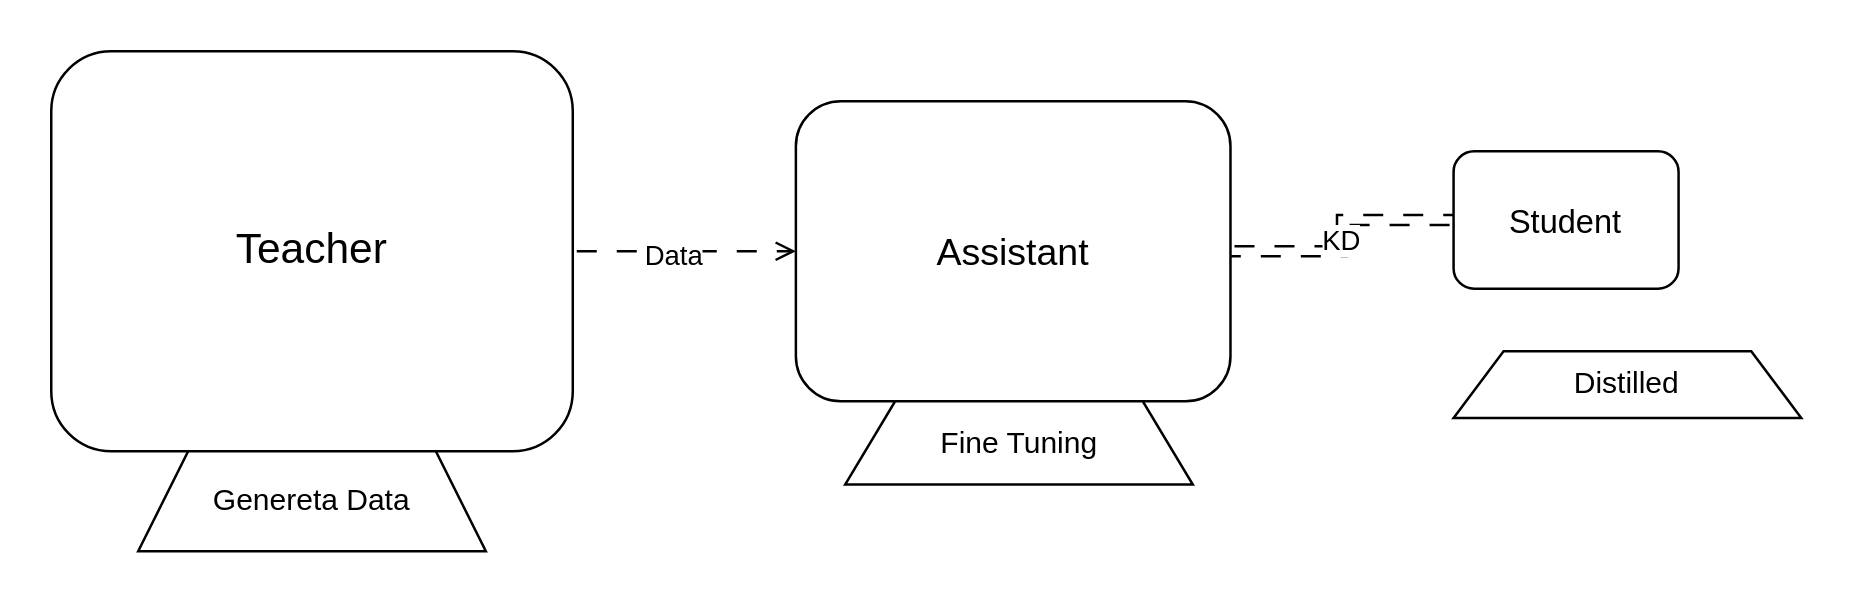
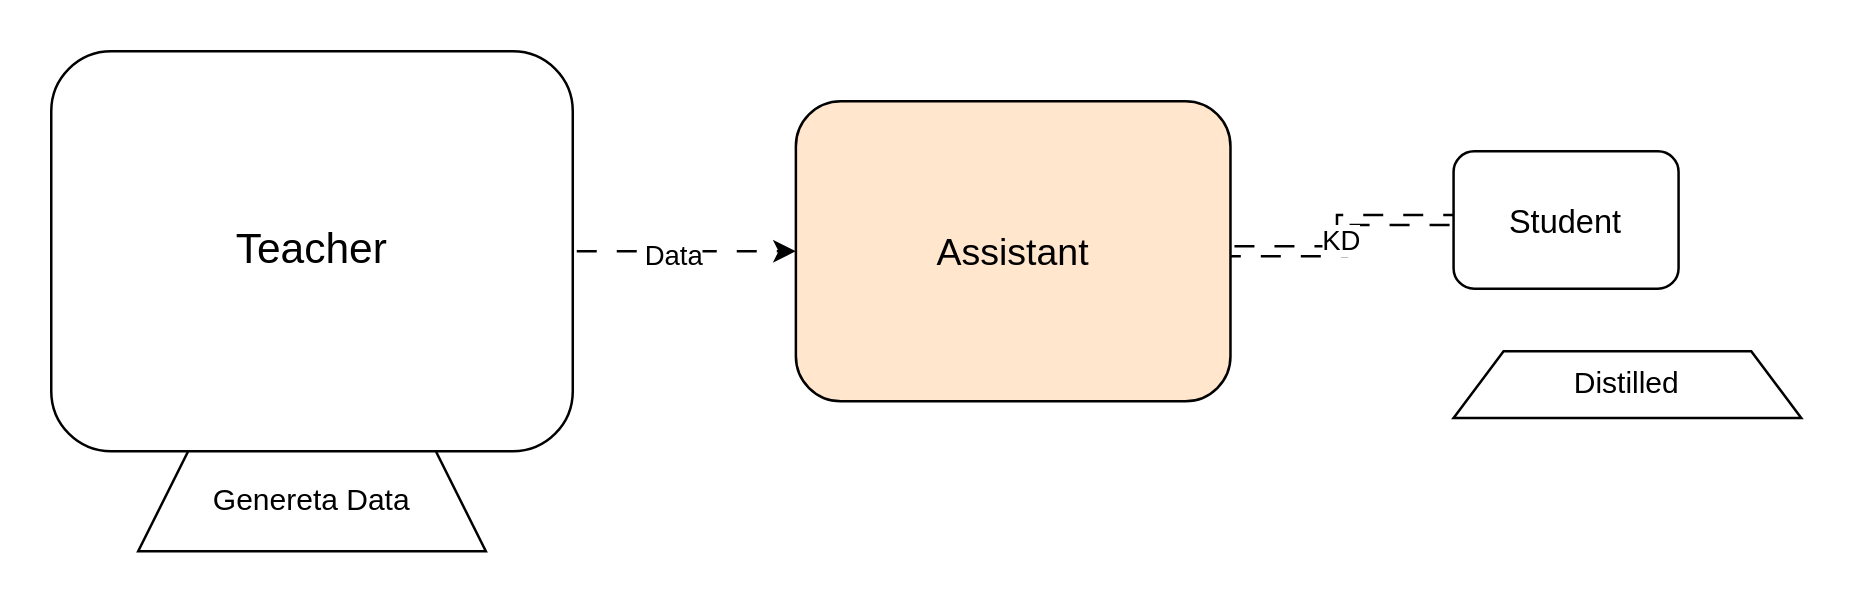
- <mxCell id="3" style="edgeStyle=orthogonalEdgeStyle;rounded=0;orthogonalLoop=1;jettySize=auto;html=1;flowAnimation=1;endArrow=open;" edge="1" parent="2" source="5" target="8"><mxGeometry relative="1" as="geometry" /></mxCell>
+ <mxCell id="3" style="edgeStyle=orthogonalEdgeStyle;rounded=0;orthogonalLoop=1;jettySize=auto;html=1;flowAnimation=1;" edge="1" parent="2" source="5" target="8"><mxGeometry relative="1" as="geometry" /></mxCell>
- <mxCell id="8" value="&lt;font style=&quot;font-size: 15px;&quot;&gt;Assistant&lt;/font&gt;" style="rounded=1;whiteSpace=wrap;html=1;" vertex="1" parent="2"><mxGeometry x="297.848" y="20" width="173.841" height="120.0" as="geometry" /></mxCell>
+ <mxCell id="8" value="&lt;font style=&quot;font-size: 15px;&quot;&gt;Assistant&lt;/font&gt;" style="rounded=1;whiteSpace=wrap;html=1;fillColor=#ffe6cc;" vertex="1" parent="2"><mxGeometry x="297.848" y="20" width="173.841" height="120.0" as="geometry" /></mxCell>
- <mxCell id="11" value="Fine Tuning" style="shape=trapezoid;perimeter=trapezoidPerimeter;whiteSpace=wrap;html=1;fixedSize=1;" vertex="1" parent="2"><mxGeometry x="317.55" y="140" width="139.073" height="33.333" as="geometry" /></mxCell>
